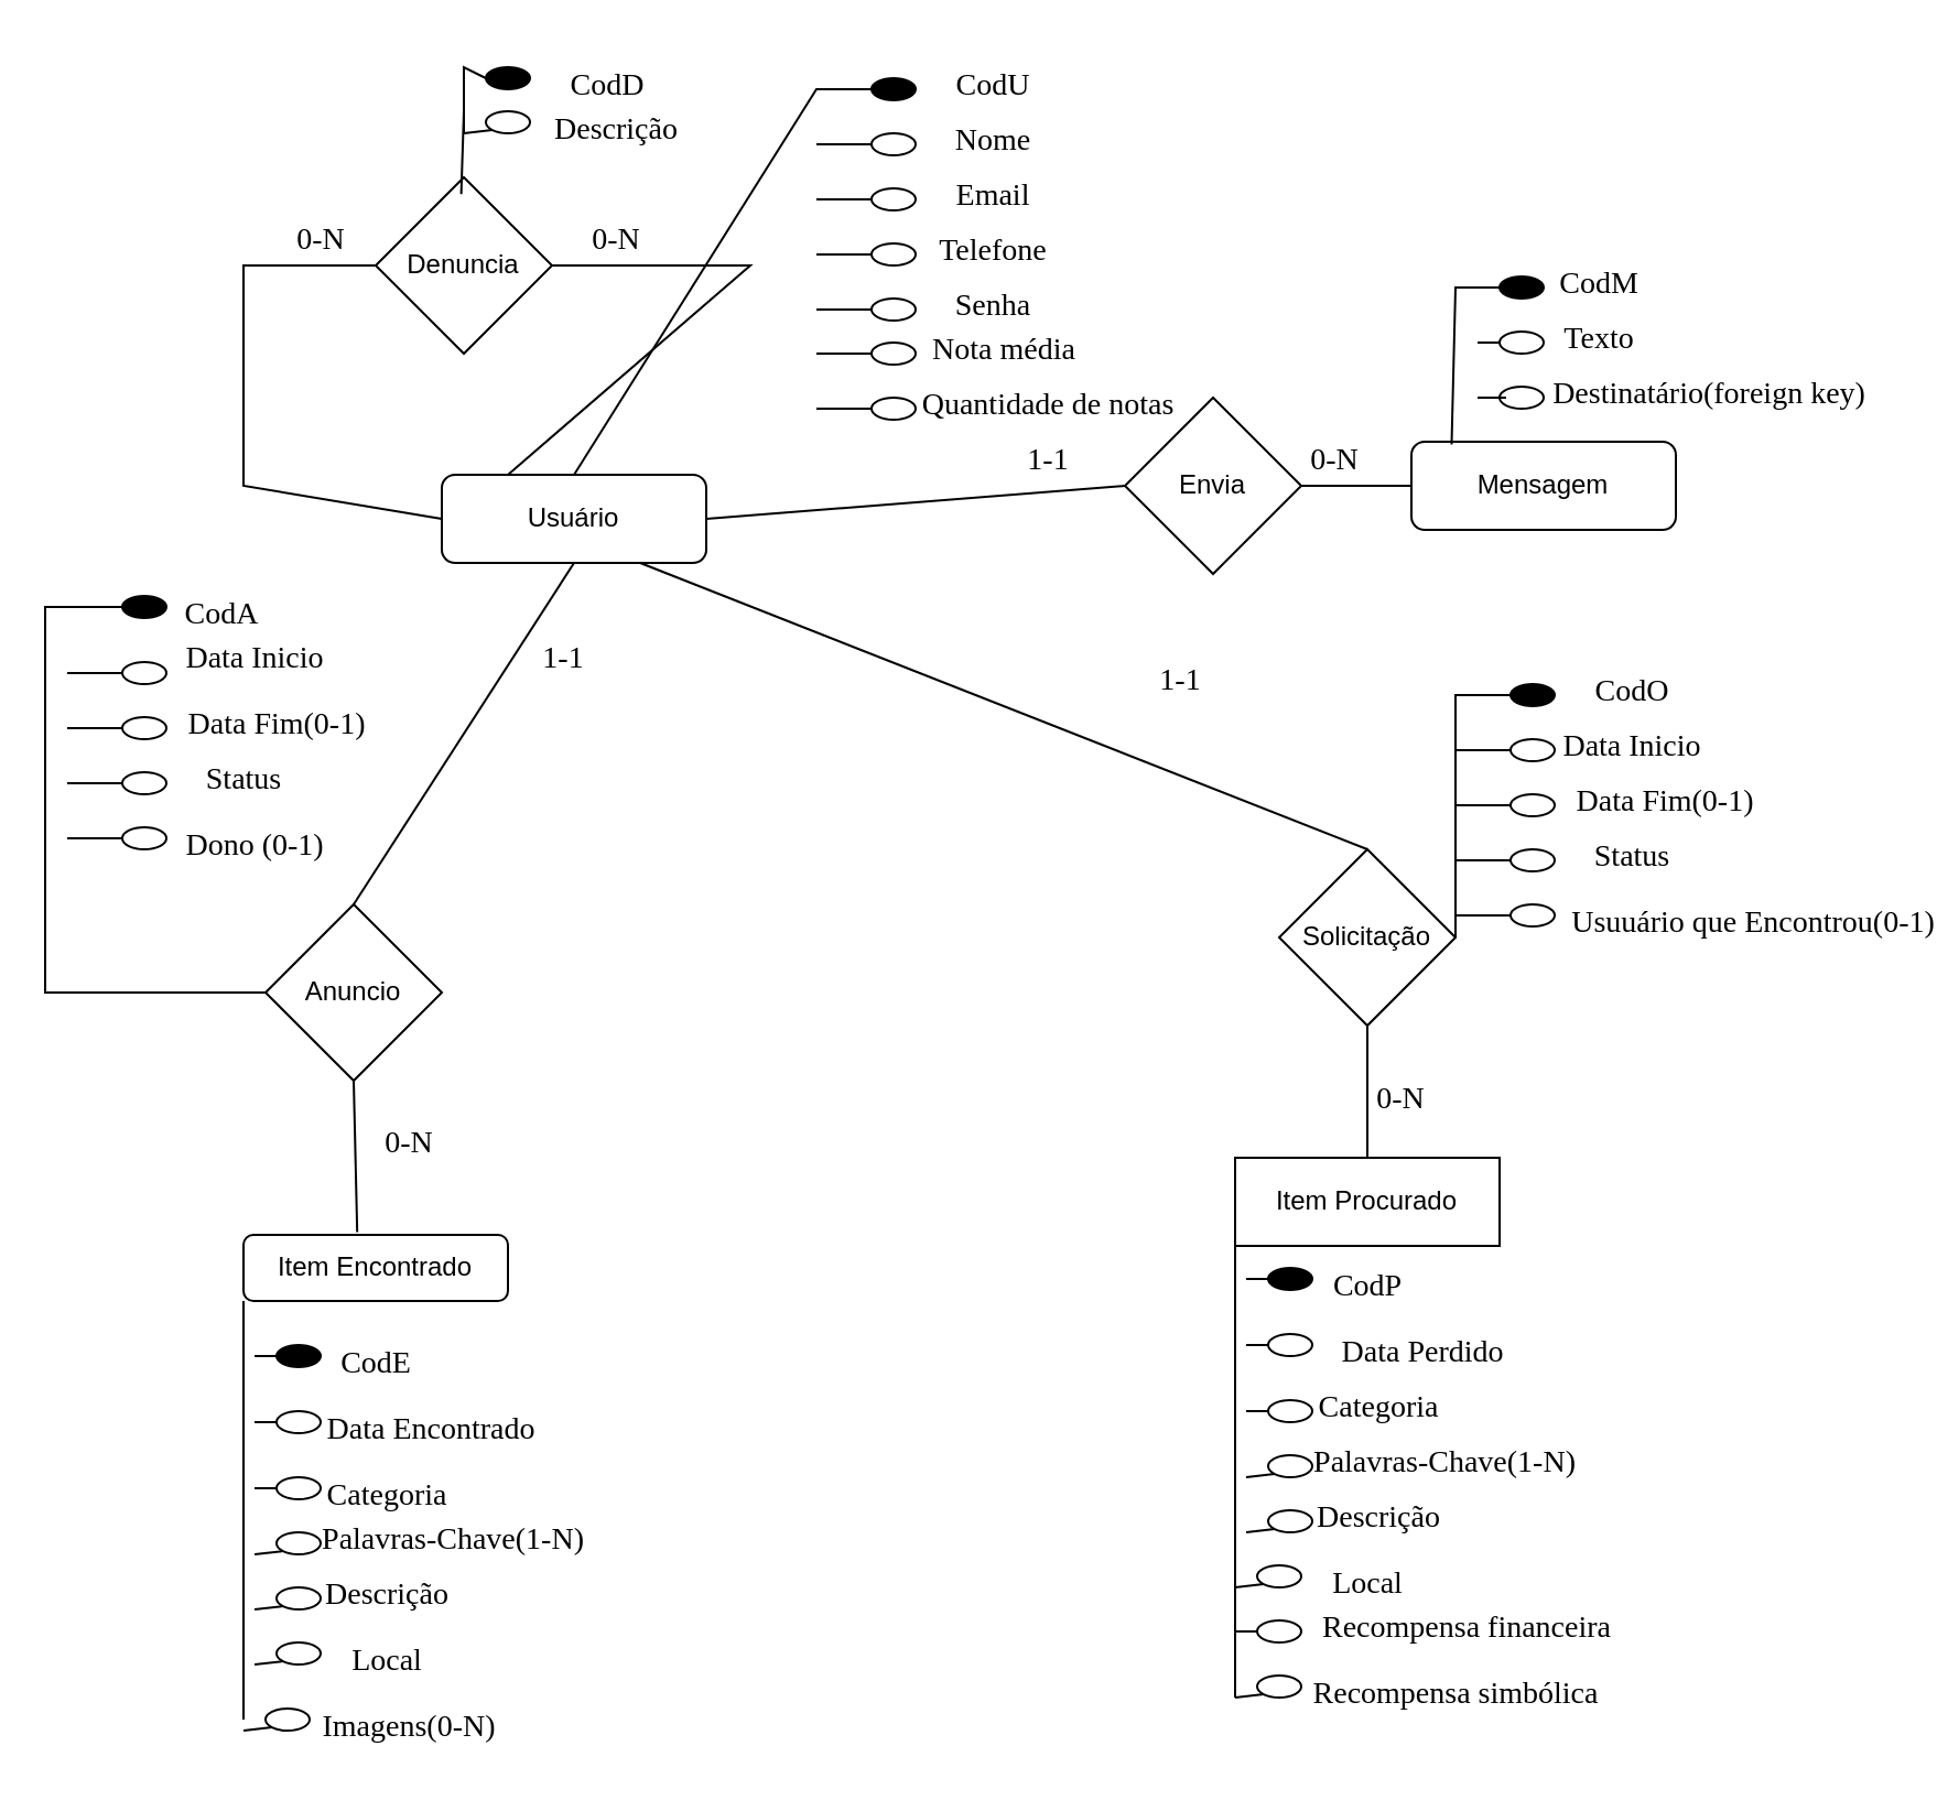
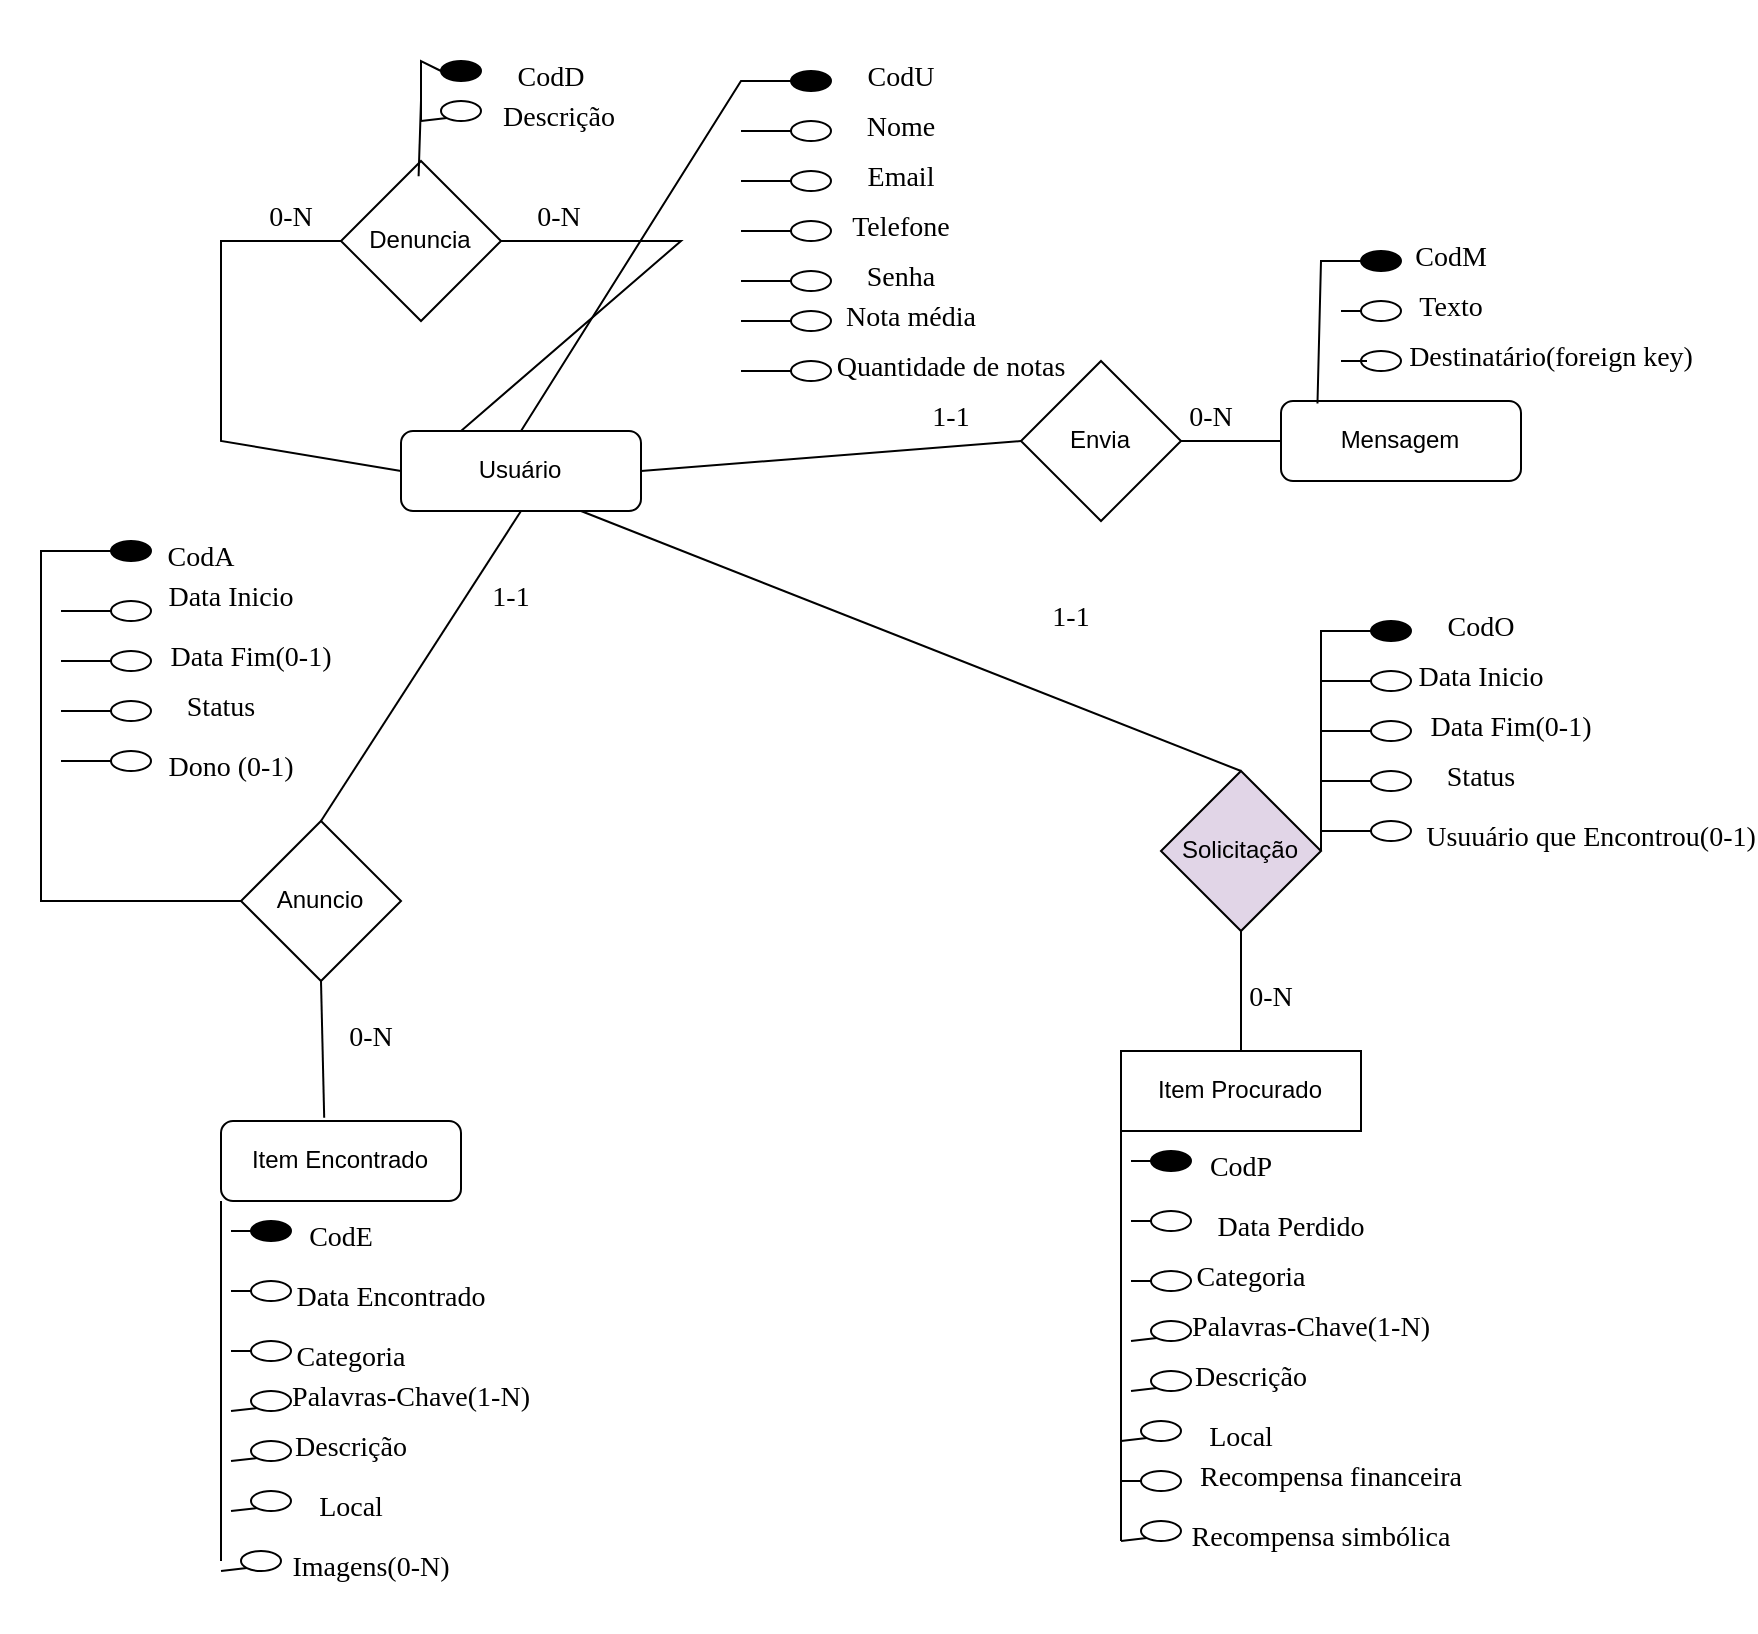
- <mxCell id="81" value="Solicitação" style="rhombus;whiteSpace=wrap;html=1;" vertex="1" parent="1"><mxGeometry x="580" y="385" width="80" height="80" as="geometry" /></mxCell>
+ <mxCell id="81" value="Solicitação" style="rhombus;whiteSpace=wrap;html=1;fillColor=#e1d5e7;" vertex="1" parent="1"><mxGeometry x="580" y="385" width="80" height="80" as="geometry" /></mxCell>
- <mxCell id="5" value="Item Encontrado" style="rounded=1;whiteSpace=wrap;html=1;fontSize=12;glass=0;strokeWidth=1;shadow=0;" vertex="1" parent="1"><mxGeometry x="110" y="560" width="120" height="30" as="geometry" /></mxCell>
+ <mxCell id="5" value="Item Encontrado" style="rounded=1;whiteSpace=wrap;html=1;fontSize=12;glass=0;strokeWidth=1;shadow=0;" vertex="1" parent="1"><mxGeometry x="110" y="560" width="120" height="40" as="geometry" /></mxCell>
